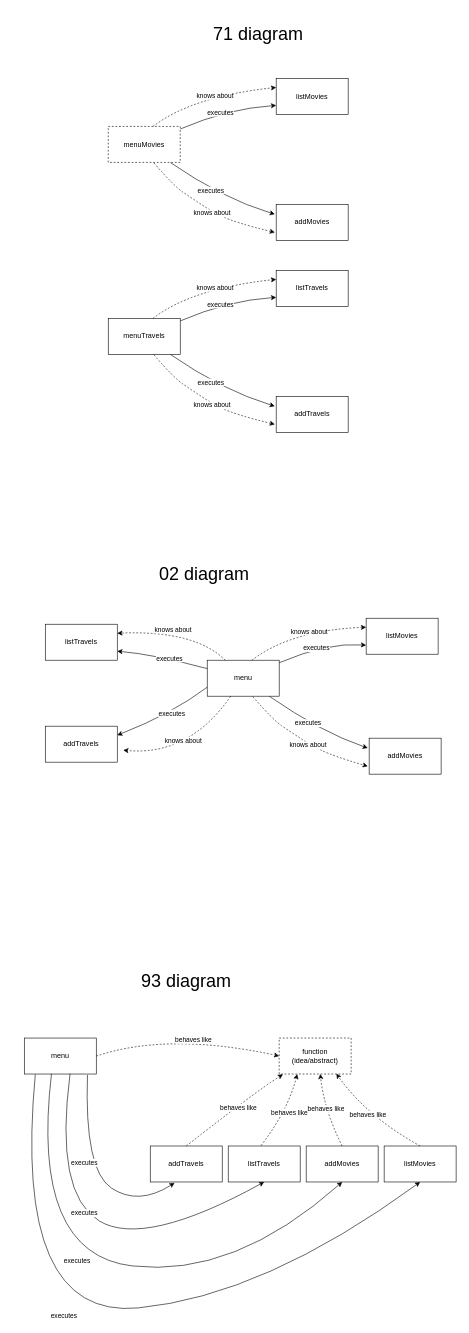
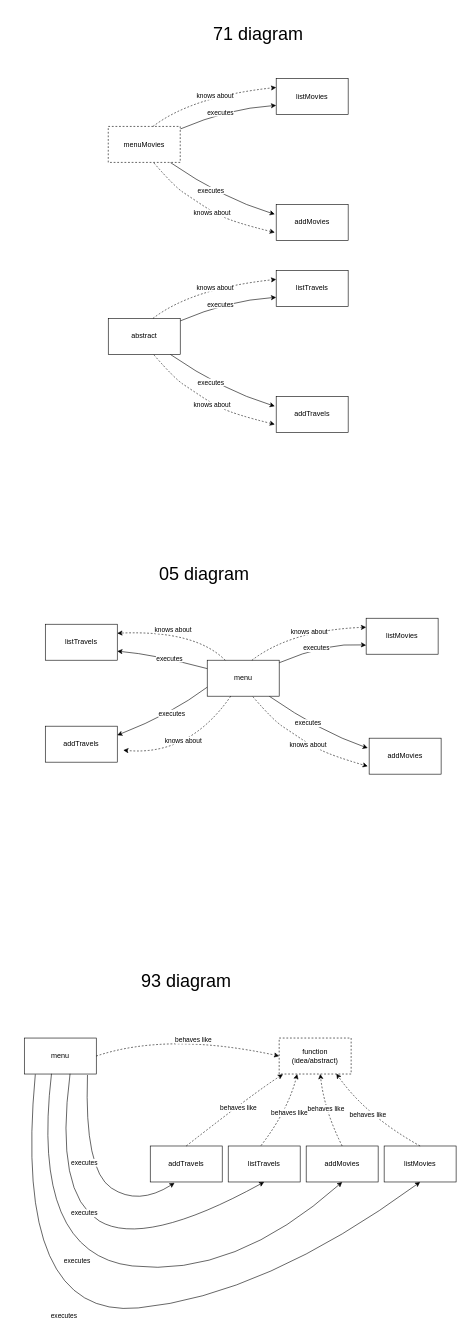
- <mxCell id="62" value="menuTravels" style="rounded=0;whiteSpace=wrap;html=1;" vertex="1" parent="1"><mxGeometry x="180" y="530" width="120" height="60" as="geometry" /></mxCell>
+ <mxCell id="62" value="abstract" style="rounded=0;whiteSpace=wrap;html=1;" vertex="1" parent="1"><mxGeometry x="180" y="530" width="120" height="60" as="geometry" /></mxCell>
- <mxCell id="70" value="&lt;font style=&quot;font-size: 30px&quot;&gt;02 diagram&lt;/font&gt;" style="text;html=1;strokeColor=none;fillColor=none;align=center;verticalAlign=middle;whiteSpace=wrap;rounded=0;" vertex="1" parent="1"><mxGeometry x="70" y="920" width="540" height="70" as="geometry" /></mxCell>
+ <mxCell id="70" value="&lt;font style=&quot;font-size: 30px&quot;&gt;05 diagram&lt;/font&gt;" style="text;html=1;strokeColor=none;fillColor=none;align=center;verticalAlign=middle;whiteSpace=wrap;rounded=0;" vertex="1" parent="1"><mxGeometry x="70" y="920" width="540" height="70" as="geometry" /></mxCell>
